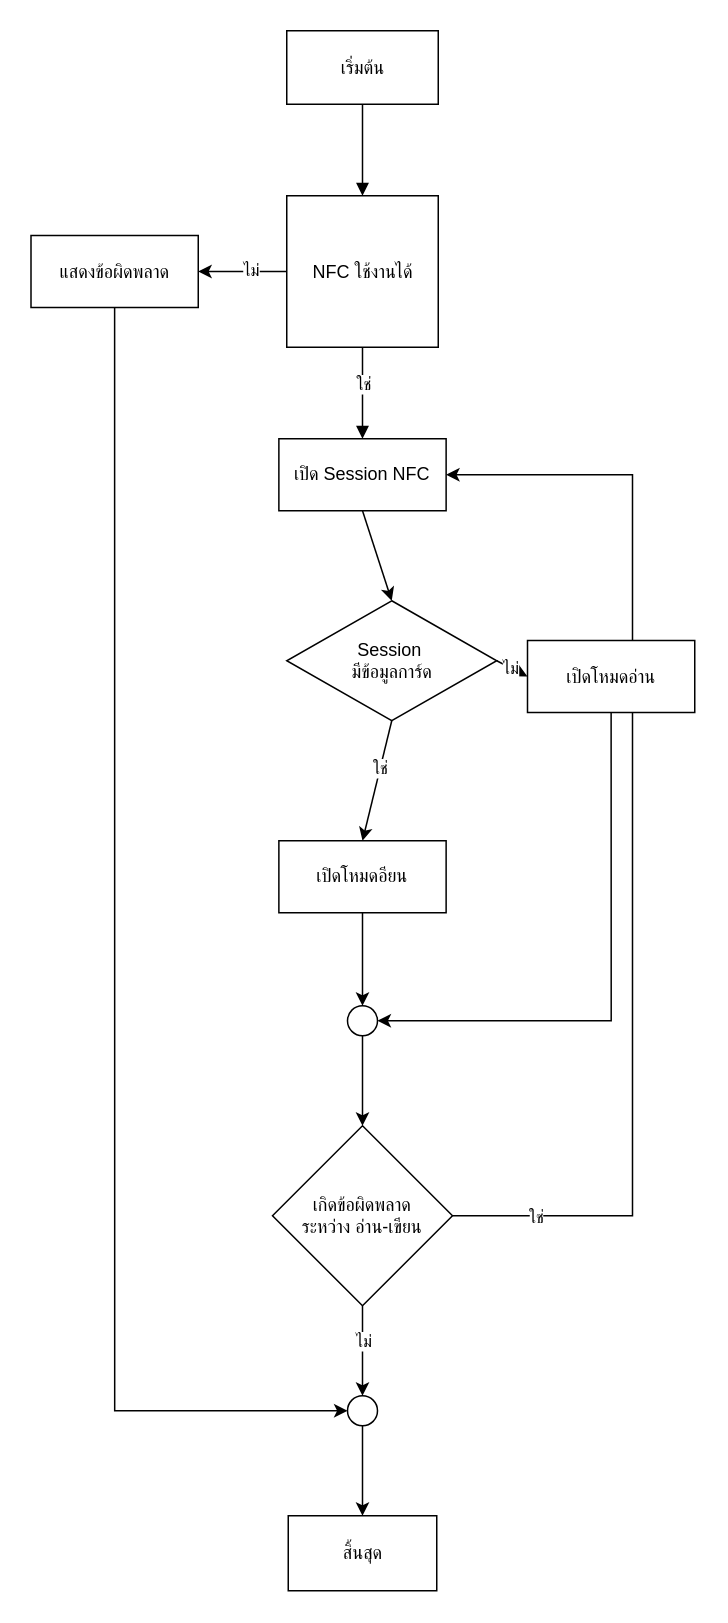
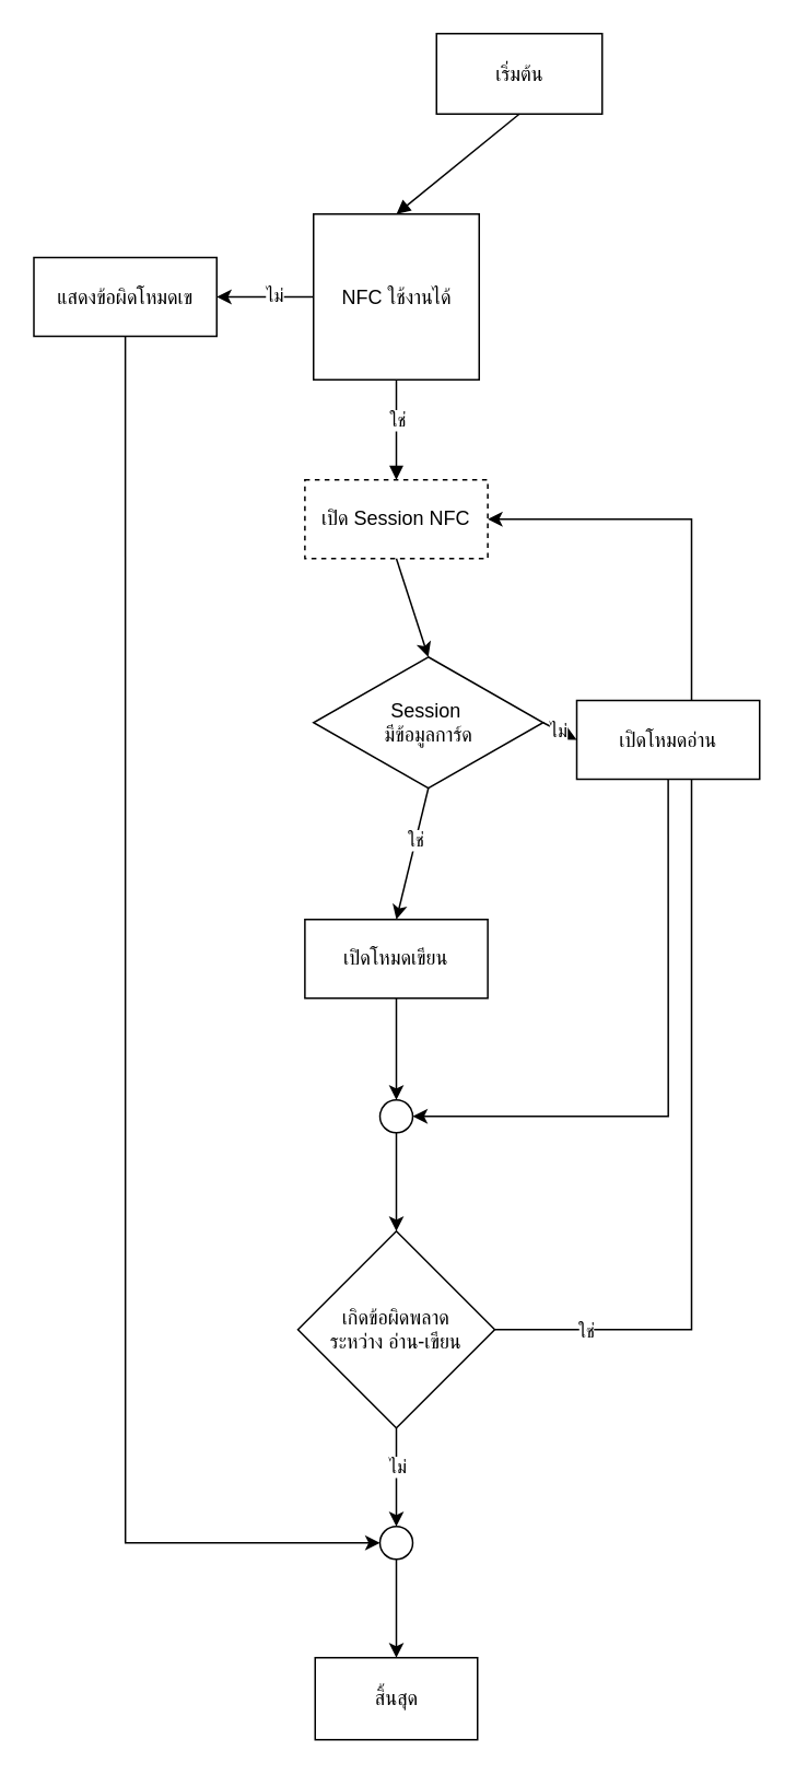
- <mxCell id="4" value="เริ่มต้น" style="whiteSpace=wrap;strokeWidth=1;fillColor=default;" parent="1" vertex="1"><mxGeometry x="190.5" y="20" width="101" height="49" as="geometry" /></mxCell>
+ <mxCell id="4" value="เริ่มต้น" style="whiteSpace=wrap;strokeWidth=1;fillColor=default;" parent="1" vertex="1"><mxGeometry x="265.5" y="20" width="101" height="49" as="geometry" /></mxCell>
- <mxCell id="11" value="แสดงข้อผิดพลาด" style="whiteSpace=wrap;strokeWidth=1;fillColor=default;" parent="1" vertex="1"><mxGeometry x="20" y="156.5" width="111.5" height="48" as="geometry" /></mxCell>
+ <mxCell id="11" value="แสดงข้อผิดโหมดเข" style="whiteSpace=wrap;strokeWidth=1;fillColor=default;" parent="1" vertex="1"><mxGeometry x="20" y="156.5" width="111.5" height="48" as="geometry" /></mxCell>
- <mxCell id="10" value="เปิด Session NFC" style="whiteSpace=wrap;strokeWidth=1;fillColor=default;" parent="1" vertex="1"><mxGeometry x="185.25" y="292" width="111.5" height="48" as="geometry" /></mxCell>
+ <mxCell id="10" value="เปิด Session NFC" style="whiteSpace=wrap;strokeWidth=1;fillColor=default;dashed=1;" parent="1" vertex="1"><mxGeometry x="185.25" y="292" width="111.5" height="48" as="geometry" /></mxCell>
- <mxCell id="16" value="เปิดโหมดอียน" style="whiteSpace=wrap;strokeWidth=1;fillColor=default;" parent="1" vertex="1"><mxGeometry x="185.25" y="560" width="111.5" height="48" as="geometry" /></mxCell>
+ <mxCell id="16" value="เปิดโหมดเขียน" style="whiteSpace=wrap;strokeWidth=1;fillColor=default;" parent="1" vertex="1"><mxGeometry x="185.25" y="560" width="111.5" height="48" as="geometry" /></mxCell>
